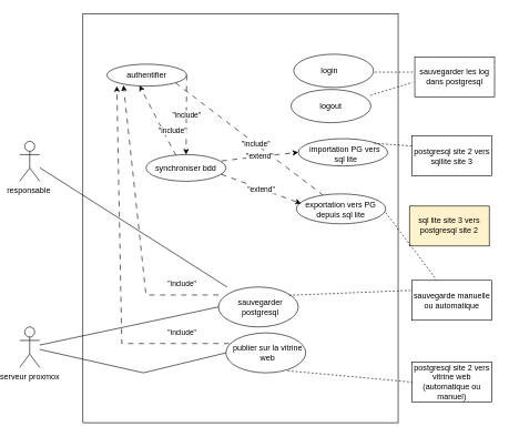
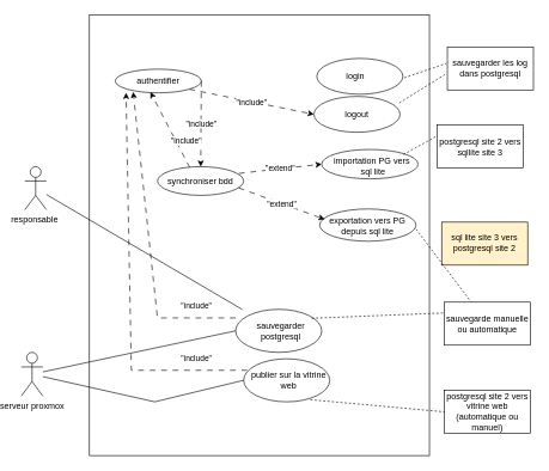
- <mxCell id="28" value="sauvegarder les log dans postgresql" style="rounded=0;whiteSpace=wrap;html=1;" vertex="1" parent="1"><mxGeometry x="614" y="85" width="120" height="60" as="geometry" /></mxCell>
+ <mxCell id="28" value="sauvegarder les log dans postgresql" style="rounded=0;whiteSpace=wrap;html=1;" vertex="1" parent="1"><mxGeometry x="614" y="65" width="120" height="60" as="geometry" /></mxCell>
- <mxCell id="8" value="&quot;include&quot;" style="endArrow=classic;html=1;rounded=0;endFill=1;exitX=1;exitY=1;exitDx=0;exitDy=0;dashed=1;dashPattern=8 8;" parent="1" target="10" edge="1" source="31"><mxGeometry width="50" height="50" relative="1" as="geometry"><mxPoint x="71" y="224" as="sourcePoint" /><mxPoint x="376" y="133" as="targetPoint" /></mxGeometry></mxCell>
+ <mxCell id="8" value="&quot;include&quot;" style="endArrow=classic;html=1;rounded=0;entryX=0;entryY=0.5;entryDx=0;entryDy=0;endFill=1;exitX=1;exitY=1;exitDx=0;exitDy=0;dashed=1;dashPattern=8 8;" parent="1" target="6" edge="1" source="31"><mxGeometry width="50" height="50" relative="1" as="geometry"><mxPoint x="71" y="224" as="sourcePoint" /><mxPoint x="376" y="133" as="targetPoint" /></mxGeometry></mxCell>
- <mxCell id="17" value="postgresql site 2 vers sqllite site 3" style="rounded=0;whiteSpace=wrap;html=1;" parent="1" vertex="1"><mxGeometry x="610" y="204" width="120" height="60" as="geometry" /></mxCell>
+ <mxCell id="17" value="postgresql site 2 vers sqllite site 3" style="rounded=0;whiteSpace=wrap;html=1;" parent="1" vertex="1"><mxGeometry x="600" y="174" width="120" height="60" as="geometry" /></mxCell>
- <mxCell id="11" value="responsable&amp;nbsp;" style="shape=umlActor;verticalLabelPosition=bottom;verticalAlign=top;html=1;outlineConnect=0;" parent="1" vertex="1"><mxGeometry x="20" y="212" width="30" height="60" as="geometry" /></mxCell>
+ <mxCell id="11" value="responsable&amp;nbsp;" style="shape=umlActor;verticalLabelPosition=bottom;verticalAlign=top;html=1;outlineConnect=0;" parent="1" vertex="1"><mxGeometry x="25" y="232" width="30" height="60" as="geometry" /></mxCell>
